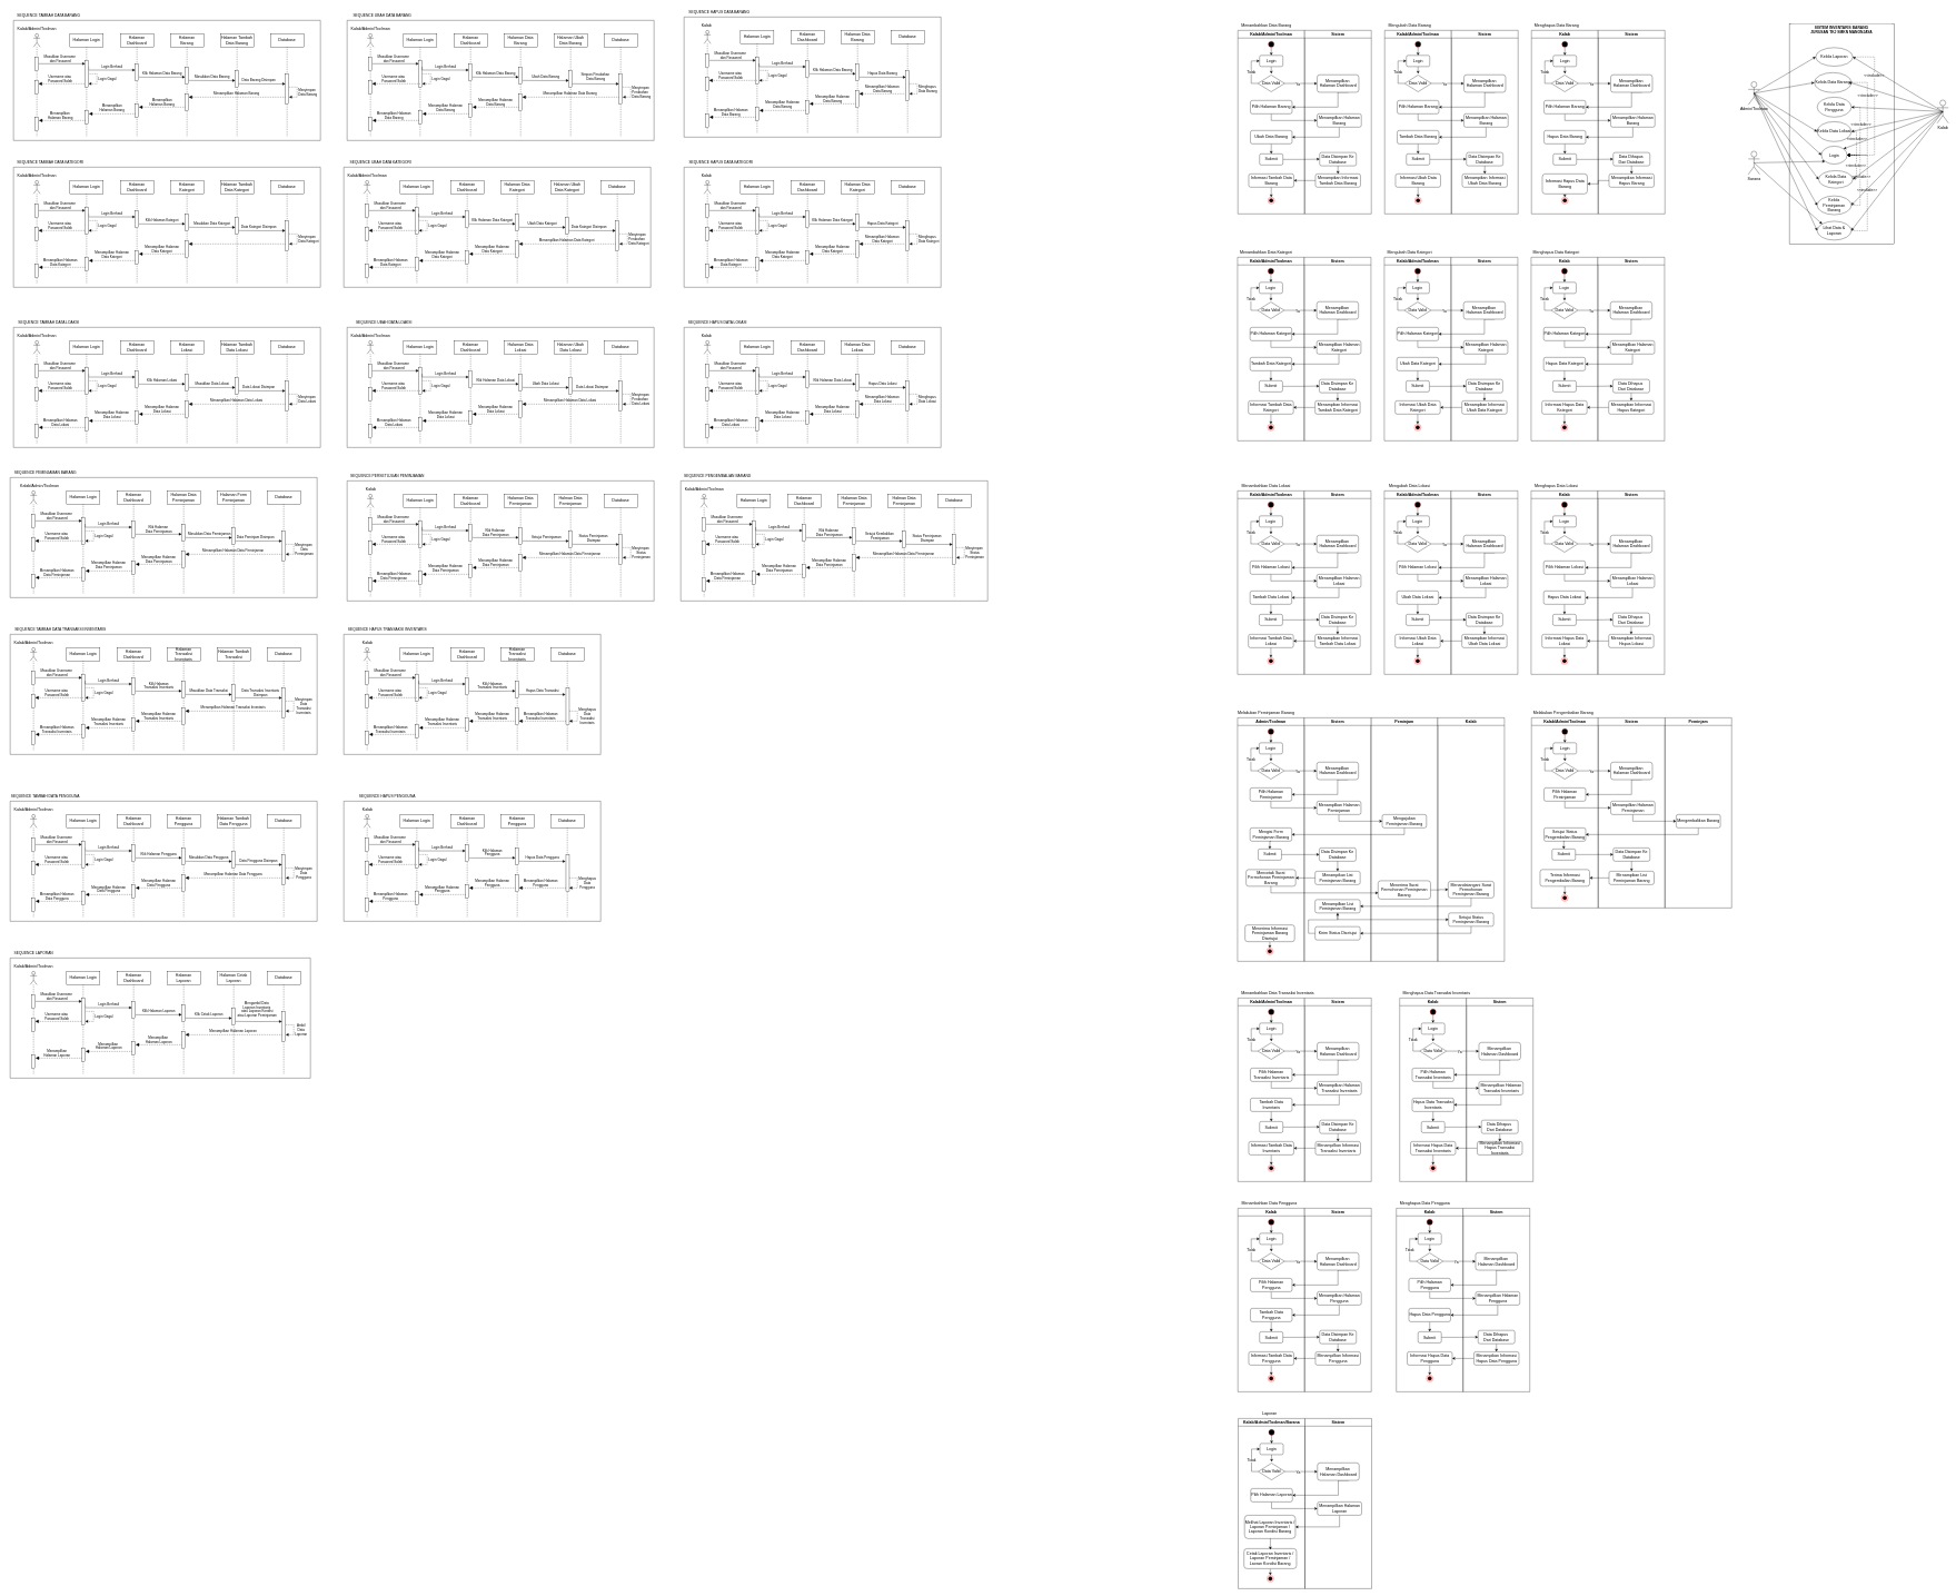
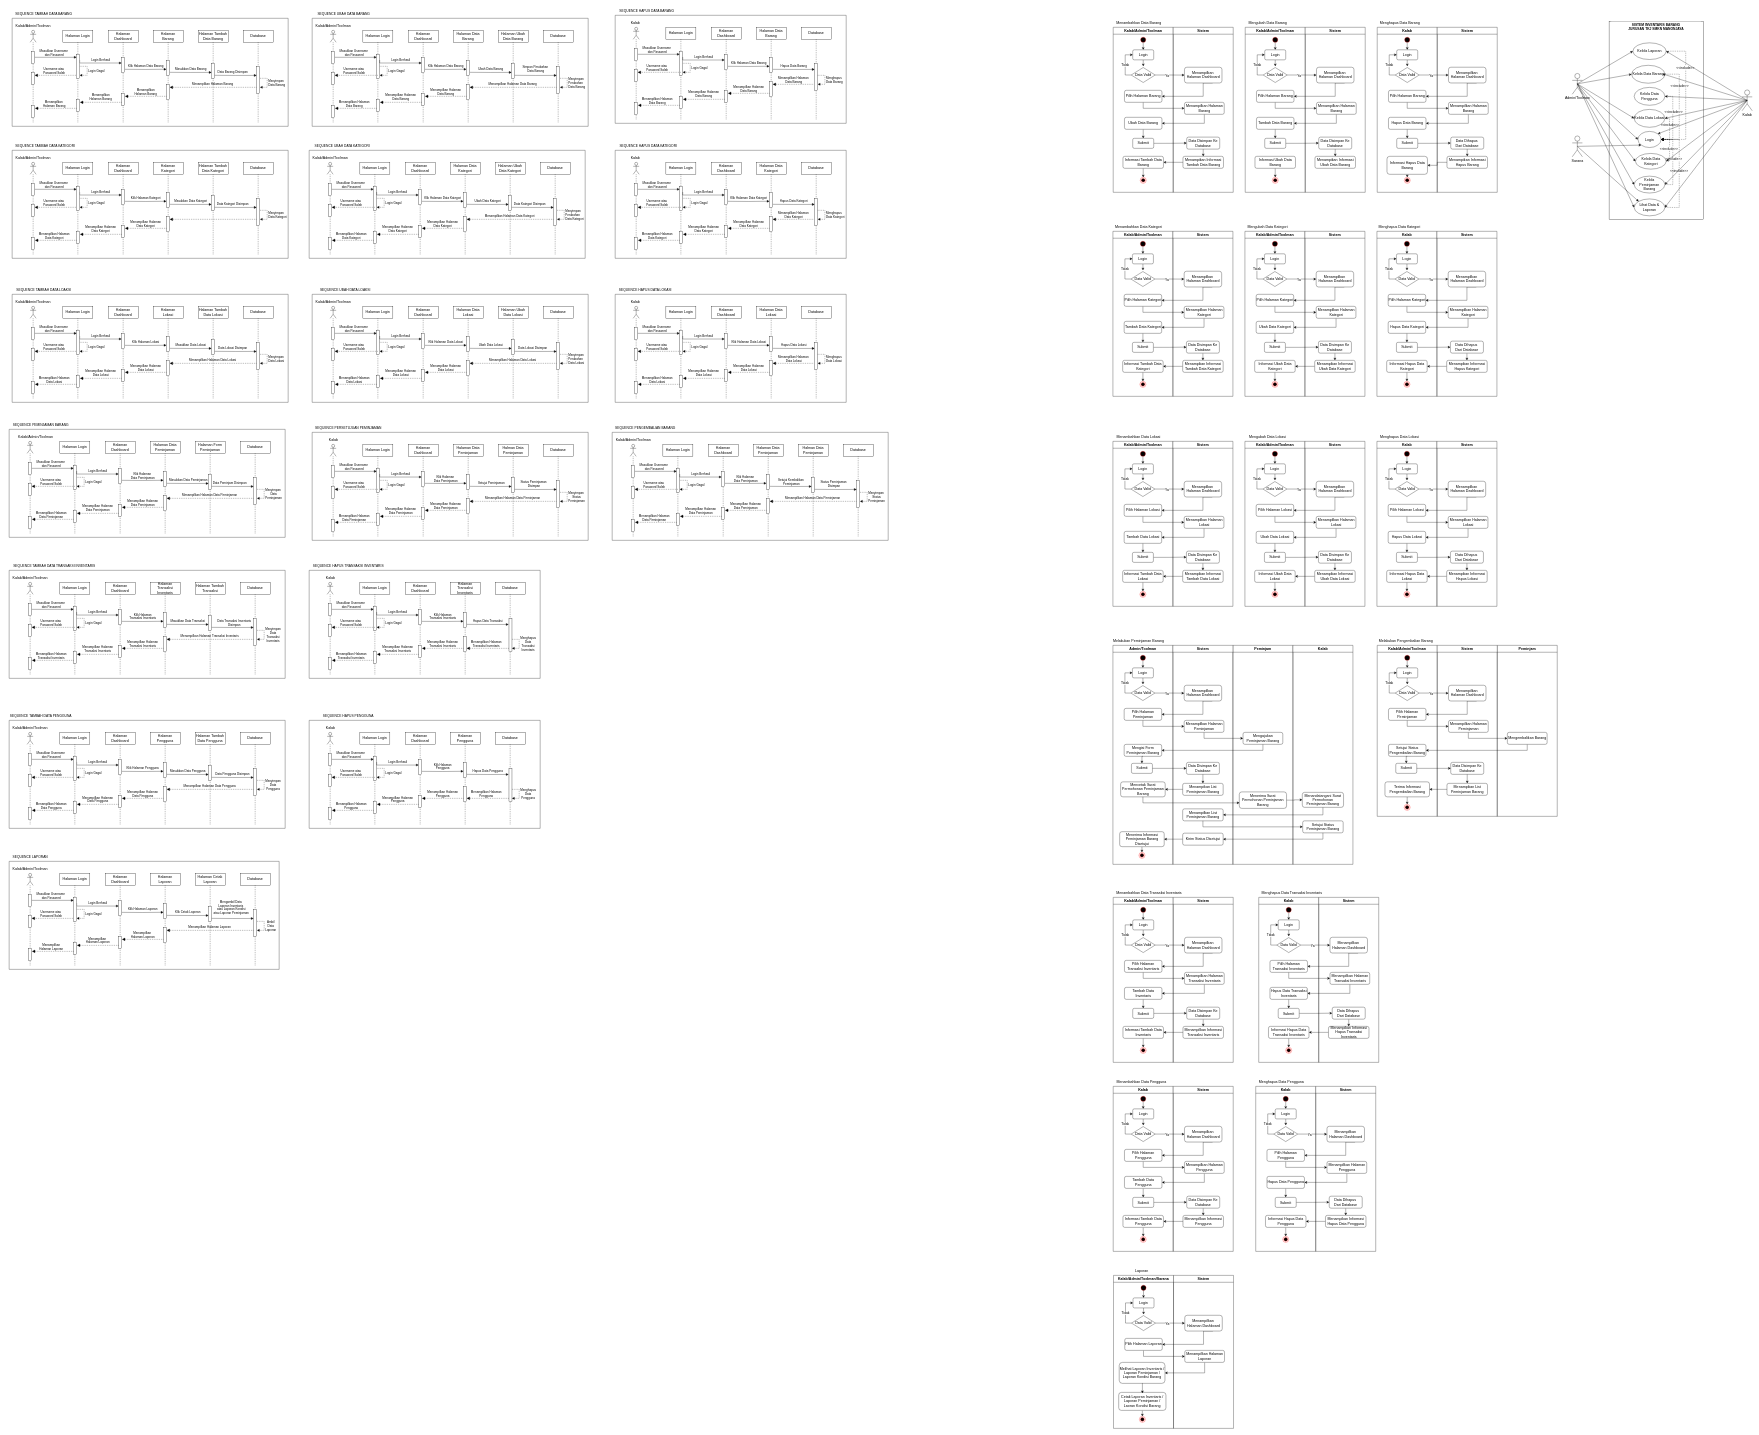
- <mxCell id="454" style="edgeStyle=orthogonalEdgeStyle;rounded=0;orthogonalLoop=1;jettySize=auto;html=1;exitX=0;exitY=0.5;exitDx=0;exitDy=0;" parent="431" source="447" target="446" edge="1"><mxGeometry relative="1" as="geometry" /></mxCell>
+ <mxCell id="454" style="edgeStyle=orthogonalEdgeStyle;rounded=0;orthogonalLoop=1;jettySize=auto;html=1;exitX=0;exitY=0.5;exitDx=0;exitDy=0;entryX=1;entryY=0.5;entryDx=0;entryDy=0;" parent="431" source="447" target="440" edge="1"><mxGeometry relative="1" as="geometry" /></mxCell>
